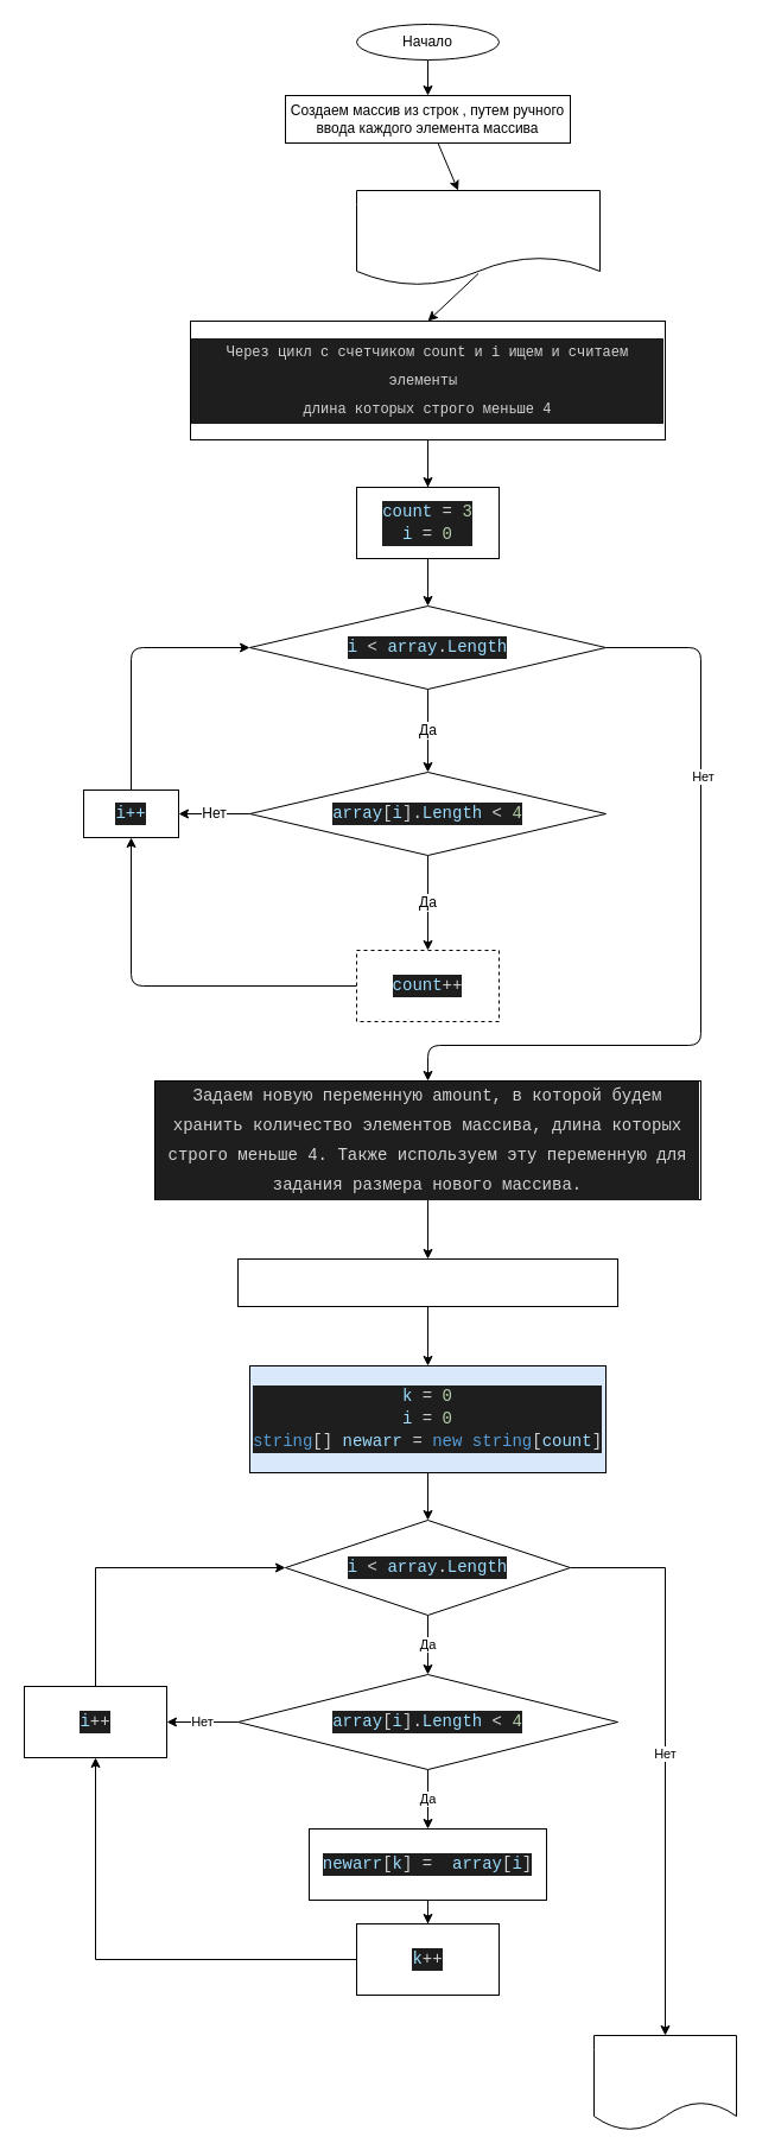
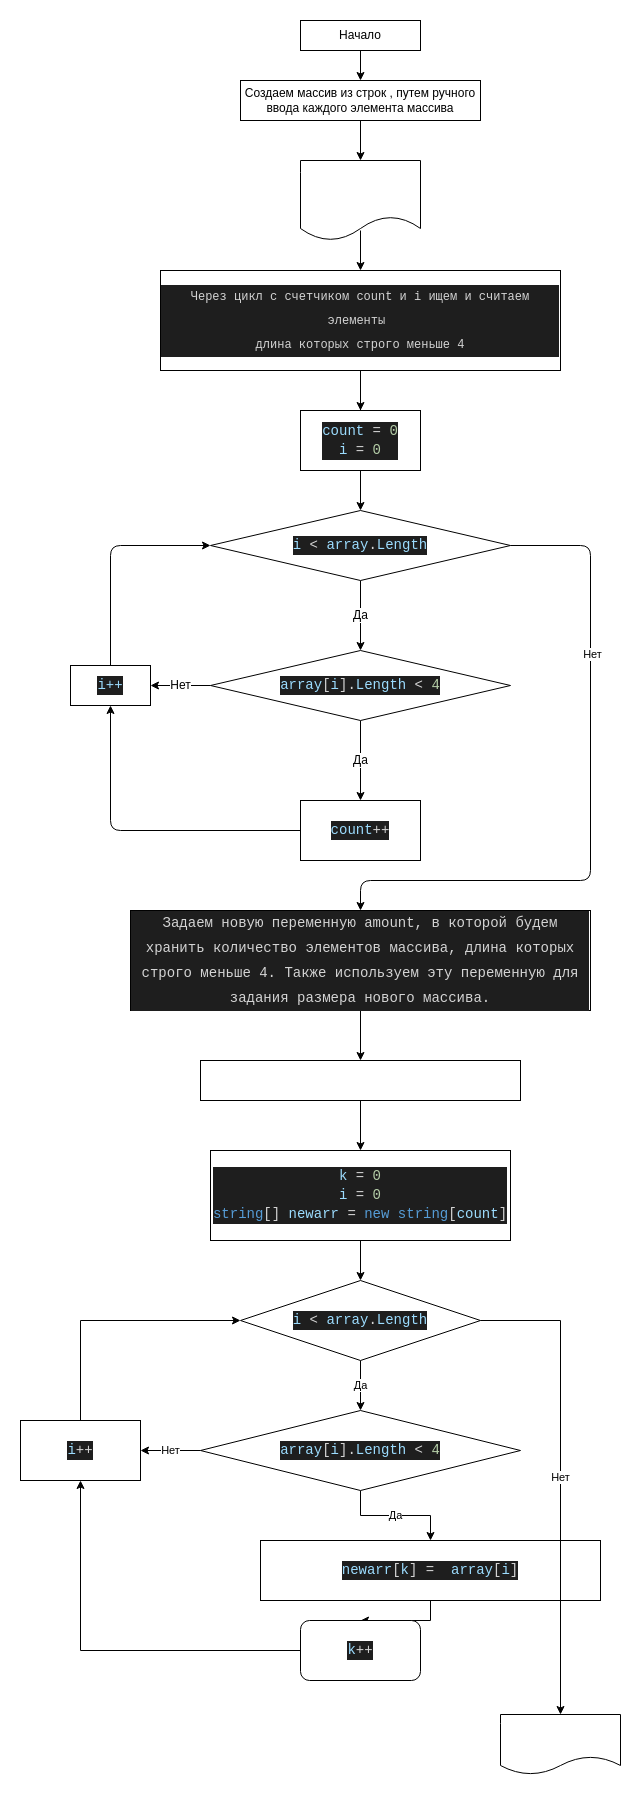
- <mxCell id="3" value="Начало" style="ellipse;whiteSpace=wrap;html=1;" parent="1" vertex="1"><mxGeometry x="300" y="20" width="120" height="30" as="geometry" /></mxCell>
+ <mxCell id="3" value="Начало" style="whiteSpace=wrap;html=1;rounded=0;" parent="1" vertex="1"><mxGeometry x="300" y="20" width="120" height="30" as="geometry" /></mxCell>
- <mxCell id="27" value="arr" style="shape=document;whiteSpace=wrap;html=1;boundedLbl=1;labelBackgroundColor=none;fontSize=14;fontColor=#FFFFFF;" parent="1" vertex="1"><mxGeometry x="300" y="160" width="205" height="80" as="geometry" /></mxCell>
+ <mxCell id="27" value="arr" style="shape=document;whiteSpace=wrap;html=1;boundedLbl=1;labelBackgroundColor=none;fontSize=14;fontColor=#FFFFFF;" parent="1" vertex="1"><mxGeometry x="300" y="160" width="120" height="80" as="geometry" /></mxCell>
- <mxCell id="28" value="&lt;div style=&quot;color: rgb(212, 212, 212); background-color: rgb(30, 30, 30); font-family: Consolas, &amp;quot;Courier New&amp;quot;, monospace; font-size: 14px; line-height: 19px;&quot;&gt;&lt;span style=&quot;color: #9cdcfe;&quot;&gt;count&lt;/span&gt; = &lt;span style=&quot;color: #b5cea8;&quot;&gt;3&lt;/span&gt;&lt;/div&gt;&lt;div style=&quot;color: rgb(212, 212, 212); background-color: rgb(30, 30, 30); font-family: Consolas, &amp;quot;Courier New&amp;quot;, monospace; font-size: 14px; line-height: 19px;&quot;&gt;&lt;div style=&quot;line-height: 19px;&quot;&gt;&lt;span style=&quot;color: #9cdcfe;&quot;&gt;i&lt;/span&gt; = &lt;span style=&quot;color: #b5cea8;&quot;&gt;0&lt;/span&gt;&lt;/div&gt;&lt;/div&gt;" style="whiteSpace=wrap;html=1;rounded=0;" parent="1" vertex="1"><mxGeometry x="300" y="410" width="120" height="60" as="geometry" /></mxCell>
+ <mxCell id="28" value="&lt;div style=&quot;color: rgb(212, 212, 212); background-color: rgb(30, 30, 30); font-family: Consolas, &amp;quot;Courier New&amp;quot;, monospace; font-size: 14px; line-height: 19px;&quot;&gt;&lt;span style=&quot;color: #9cdcfe;&quot;&gt;count&lt;/span&gt; = &lt;span style=&quot;color: #b5cea8;&quot;&gt;0&lt;/span&gt;&lt;/div&gt;&lt;div style=&quot;color: rgb(212, 212, 212); background-color: rgb(30, 30, 30); font-family: Consolas, &amp;quot;Courier New&amp;quot;, monospace; font-size: 14px; line-height: 19px;&quot;&gt;&lt;div style=&quot;line-height: 19px;&quot;&gt;&lt;span style=&quot;color: #9cdcfe;&quot;&gt;i&lt;/span&gt; = &lt;span style=&quot;color: #b5cea8;&quot;&gt;0&lt;/span&gt;&lt;/div&gt;&lt;/div&gt;" style="whiteSpace=wrap;html=1;rounded=0;" parent="1" vertex="1"><mxGeometry x="300" y="410" width="120" height="60" as="geometry" /></mxCell>
- <mxCell id="17" value="&lt;div style=&quot;color: rgb(212, 212, 212); background-color: rgb(30, 30, 30); font-family: Consolas, &amp;quot;Courier New&amp;quot;, monospace; font-size: 14px; line-height: 19px;&quot;&gt;&lt;span style=&quot;color: #9cdcfe;&quot;&gt;count&lt;/span&gt;++&lt;/div&gt;" style="rounded=0;whiteSpace=wrap;html=1;labelBackgroundColor=none;fontSize=12;fontColor=#FFFFFF;dashed=1;" parent="1" vertex="1"><mxGeometry x="300" y="800" width="120" height="60" as="geometry" /></mxCell>
+ <mxCell id="17" value="&lt;div style=&quot;color: rgb(212, 212, 212); background-color: rgb(30, 30, 30); font-family: Consolas, &amp;quot;Courier New&amp;quot;, monospace; font-size: 14px; line-height: 19px;&quot;&gt;&lt;span style=&quot;color: #9cdcfe;&quot;&gt;count&lt;/span&gt;++&lt;/div&gt;" style="rounded=0;whiteSpace=wrap;html=1;labelBackgroundColor=none;fontSize=12;fontColor=#FFFFFF;" parent="1" vertex="1"><mxGeometry x="300" y="800" width="120" height="60" as="geometry" /></mxCell>
- <mxCell id="25" value="&lt;div style=&quot;color: rgb(212 , 212 , 212) ; background-color: rgb(30 , 30 , 30) ; font-family: &amp;quot;consolas&amp;quot; , &amp;quot;courier new&amp;quot; , monospace ; line-height: 24px&quot;&gt;&lt;div style=&quot;line-height: 24px&quot;&gt;&lt;div style=&quot;font-family: Consolas, &amp;quot;Courier New&amp;quot;, monospace; font-size: 14px; line-height: 19px;&quot;&gt;&lt;span style=&quot;color: #9cdcfe;&quot;&gt;k&lt;/span&gt; = &lt;span style=&quot;color: #b5cea8;&quot;&gt;0&lt;/span&gt;&lt;/div&gt;&lt;div style=&quot;font-family: Consolas, &amp;quot;Courier New&amp;quot;, monospace; font-size: 14px; line-height: 19px;&quot;&gt;&lt;div style=&quot;line-height: 19px;&quot;&gt;&lt;span style=&quot;color: #9cdcfe;&quot;&gt;i&lt;/span&gt; = &lt;span style=&quot;color: #b5cea8;&quot;&gt;0&lt;/span&gt;&lt;/div&gt;&lt;div style=&quot;line-height: 19px;&quot;&gt;&lt;div style=&quot;line-height: 19px;&quot;&gt;&lt;span style=&quot;color: #569cd6;&quot;&gt;string&lt;/span&gt;[] &lt;span style=&quot;color: #9cdcfe;&quot;&gt;newarr&lt;/span&gt; = &lt;span style=&quot;color: #569cd6;&quot;&gt;new&lt;/span&gt; &lt;span style=&quot;color: #569cd6;&quot;&gt;string&lt;/span&gt;[&lt;span style=&quot;color: #9cdcfe;&quot;&gt;count&lt;/span&gt;]&lt;/div&gt;&lt;/div&gt;&lt;/div&gt;&lt;/div&gt;&lt;/div&gt;" style="rounded=0;whiteSpace=wrap;html=1;fillColor=#dae8fc;" parent="1" vertex="1"><mxGeometry x="210" y="1150" width="300" height="90" as="geometry" /></mxCell>
+ <mxCell id="25" value="&lt;div style=&quot;color: rgb(212 , 212 , 212) ; background-color: rgb(30 , 30 , 30) ; font-family: &amp;quot;consolas&amp;quot; , &amp;quot;courier new&amp;quot; , monospace ; line-height: 24px&quot;&gt;&lt;div style=&quot;line-height: 24px&quot;&gt;&lt;div style=&quot;font-family: Consolas, &amp;quot;Courier New&amp;quot;, monospace; font-size: 14px; line-height: 19px;&quot;&gt;&lt;span style=&quot;color: #9cdcfe;&quot;&gt;k&lt;/span&gt; = &lt;span style=&quot;color: #b5cea8;&quot;&gt;0&lt;/span&gt;&lt;/div&gt;&lt;div style=&quot;font-family: Consolas, &amp;quot;Courier New&amp;quot;, monospace; font-size: 14px; line-height: 19px;&quot;&gt;&lt;div style=&quot;line-height: 19px;&quot;&gt;&lt;span style=&quot;color: #9cdcfe;&quot;&gt;i&lt;/span&gt; = &lt;span style=&quot;color: #b5cea8;&quot;&gt;0&lt;/span&gt;&lt;/div&gt;&lt;div style=&quot;line-height: 19px;&quot;&gt;&lt;div style=&quot;line-height: 19px;&quot;&gt;&lt;span style=&quot;color: #569cd6;&quot;&gt;string&lt;/span&gt;[] &lt;span style=&quot;color: #9cdcfe;&quot;&gt;newarr&lt;/span&gt; = &lt;span style=&quot;color: #569cd6;&quot;&gt;new&lt;/span&gt; &lt;span style=&quot;color: #569cd6;&quot;&gt;string&lt;/span&gt;[&lt;span style=&quot;color: #9cdcfe;&quot;&gt;count&lt;/span&gt;]&lt;/div&gt;&lt;/div&gt;&lt;/div&gt;&lt;/div&gt;&lt;/div&gt;" style="rounded=0;whiteSpace=wrap;html=1;" parent="1" vertex="1"><mxGeometry x="210" y="1150" width="300" height="90" as="geometry" /></mxCell>
- <mxCell id="35" value="&lt;div style=&quot;color: rgb(212, 212, 212); background-color: rgb(30, 30, 30); font-family: Consolas, &amp;quot;Courier New&amp;quot;, monospace; font-size: 14px; line-height: 19px;&quot;&gt;&lt;span style=&quot;color: #9cdcfe;&quot;&gt;newarr&lt;/span&gt;[&lt;span style=&quot;color: #9cdcfe;&quot;&gt;k&lt;/span&gt;] = &amp;nbsp;&lt;span style=&quot;color: #9cdcfe;&quot;&gt;array&lt;/span&gt;[&lt;span style=&quot;color: #9cdcfe;&quot;&gt;i&lt;/span&gt;]&lt;/div&gt;" style="whiteSpace=wrap;html=1;rounded=0;" parent="1" vertex="1"><mxGeometry x="260" y="1540" width="200" height="60" as="geometry" /></mxCell>
+ <mxCell id="35" value="&lt;div style=&quot;color: rgb(212, 212, 212); background-color: rgb(30, 30, 30); font-family: Consolas, &amp;quot;Courier New&amp;quot;, monospace; font-size: 14px; line-height: 19px;&quot;&gt;&lt;span style=&quot;color: #9cdcfe;&quot;&gt;newarr&lt;/span&gt;[&lt;span style=&quot;color: #9cdcfe;&quot;&gt;k&lt;/span&gt;] = &amp;nbsp;&lt;span style=&quot;color: #9cdcfe;&quot;&gt;array&lt;/span&gt;[&lt;span style=&quot;color: #9cdcfe;&quot;&gt;i&lt;/span&gt;]&lt;/div&gt;" style="whiteSpace=wrap;html=1;rounded=0;" parent="1" vertex="1"><mxGeometry x="260" y="1540" width="340" height="60" as="geometry" /></mxCell>
- <mxCell id="36" value="&lt;div style=&quot;color: rgb(212, 212, 212); background-color: rgb(30, 30, 30); font-family: Consolas, &amp;quot;Courier New&amp;quot;, monospace; font-size: 14px; line-height: 19px;&quot;&gt;&lt;span style=&quot;color: #9cdcfe;&quot;&gt;k&lt;/span&gt;++&lt;/div&gt;" style="whiteSpace=wrap;html=1;rounded=0;" parent="1" vertex="1"><mxGeometry x="300" y="1620" width="120" height="60" as="geometry" /></mxCell>
+ <mxCell id="36" value="&lt;div style=&quot;color: rgb(212, 212, 212); background-color: rgb(30, 30, 30); font-family: Consolas, &amp;quot;Courier New&amp;quot;, monospace; font-size: 14px; line-height: 19px;&quot;&gt;&lt;span style=&quot;color: #9cdcfe;&quot;&gt;k&lt;/span&gt;++&lt;/div&gt;" style="whiteSpace=wrap;html=1;rounded=1;" parent="1" vertex="1"><mxGeometry x="300" y="1620" width="120" height="60" as="geometry" /></mxCell>
- <mxCell id="26" value="&lt;span&gt;newArray&lt;/span&gt;" style="shape=document;whiteSpace=wrap;html=1;boundedLbl=1;labelBackgroundColor=none;fontSize=14;fontColor=#FFFFFF;" parent="1" vertex="1"><mxGeometry x="500" y="1714" width="120" height="80" as="geometry" /></mxCell>
+ <mxCell id="26" value="&lt;span&gt;newArray&lt;/span&gt;" style="shape=document;whiteSpace=wrap;html=1;boundedLbl=1;labelBackgroundColor=none;fontSize=14;fontColor=#FFFFFF;" parent="1" vertex="1"><mxGeometry x="500" y="1714" width="120" height="60" as="geometry" /></mxCell>
